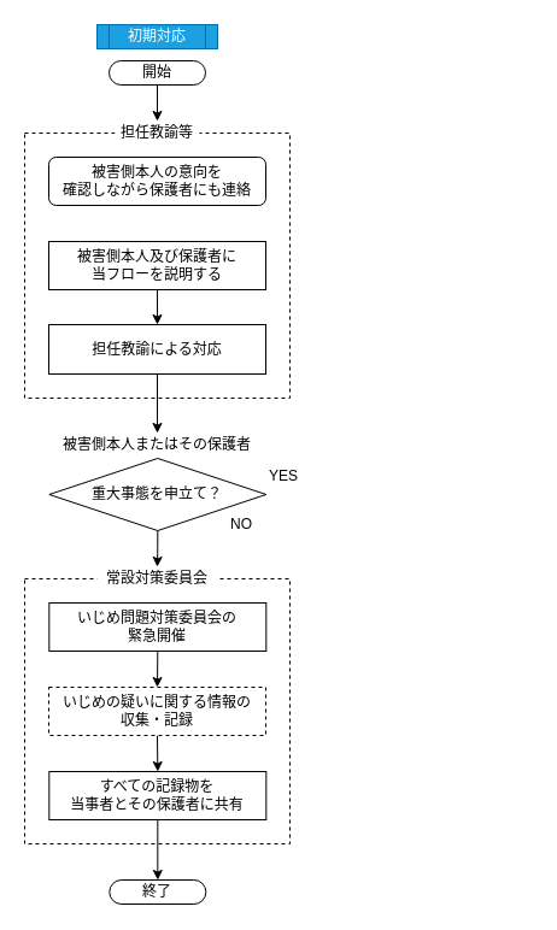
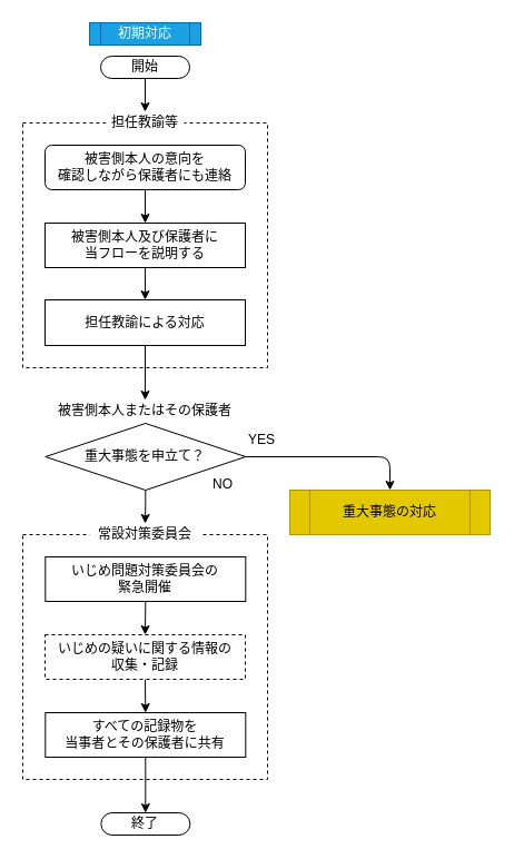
+ <mxCell id="10" style="edgeStyle=none;html=1;exitX=0.5;exitY=1;exitDx=0;exitDy=0;entryX=0.5;entryY=0;entryDx=0;entryDy=0;" parent="7" source="11" target="9" edge="1"><mxGeometry relative="1" as="geometry" /></mxCell>
+ <mxCell id="21" style="edgeStyle=orthogonalEdgeStyle;rounded=1;html=1;entryX=0.5;entryY=0;entryDx=0;entryDy=0;fontSize=12;" parent="7" source="22" target="25" edge="1"><mxGeometry relative="1" as="geometry" /></mxCell>
+ <mxCell id="25" value="重大事態の対応" style="shape=process;whiteSpace=wrap;html=1;backgroundOutline=1;fillColor=#e3c800;fontColor=#000000;strokeColor=#B09500;" parent="7" vertex="1"><mxGeometry x="260" y="440" width="180" height="40" as="geometry" /></mxCell>
